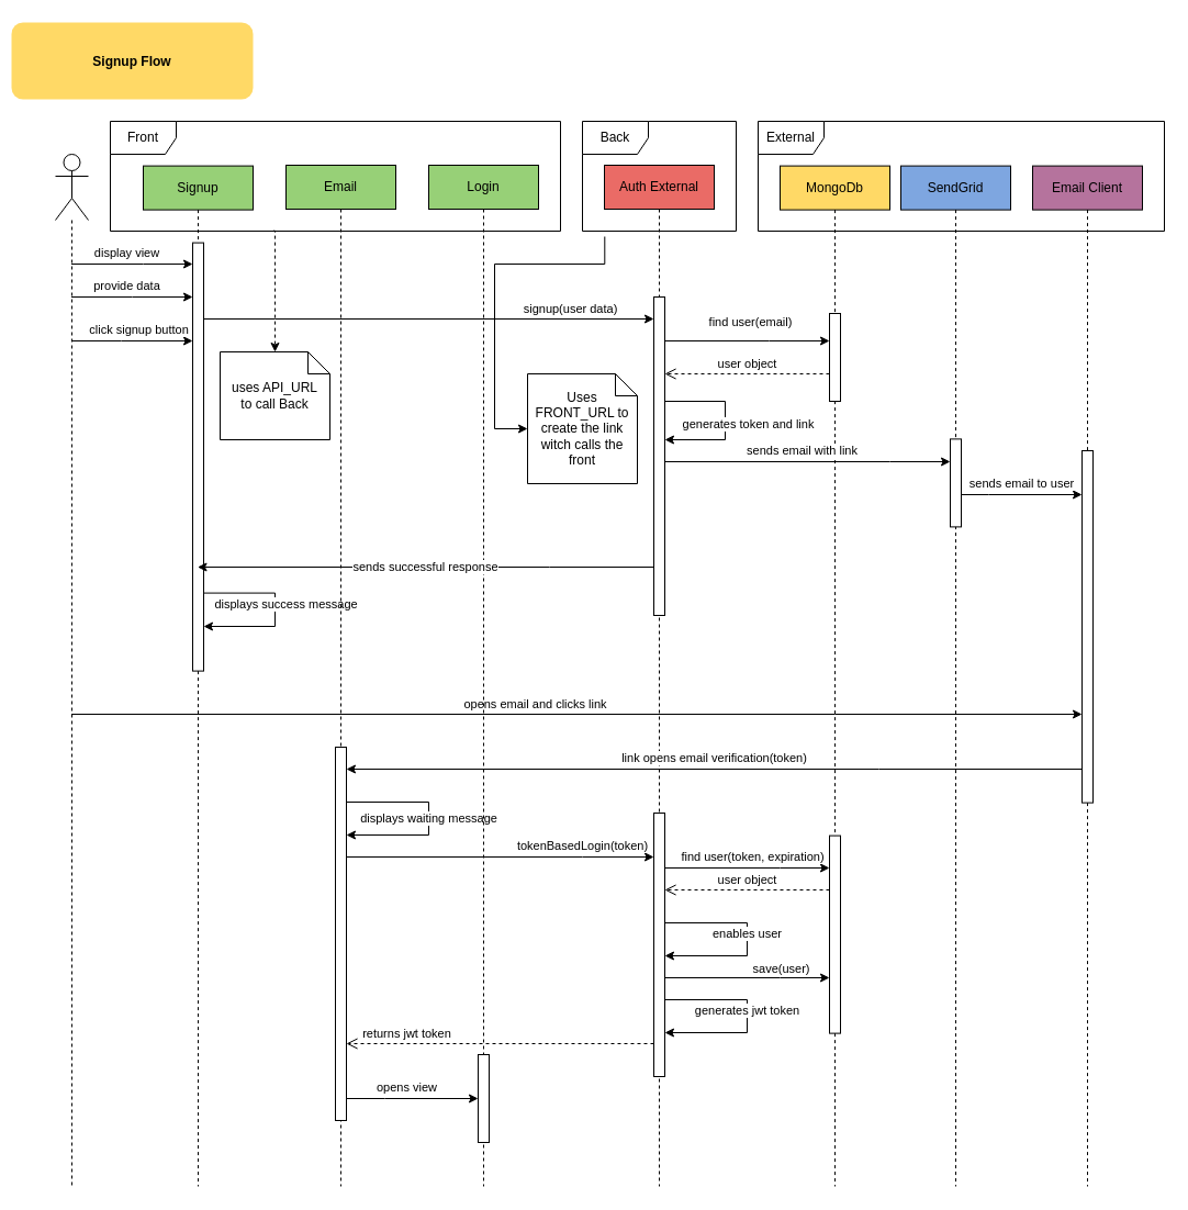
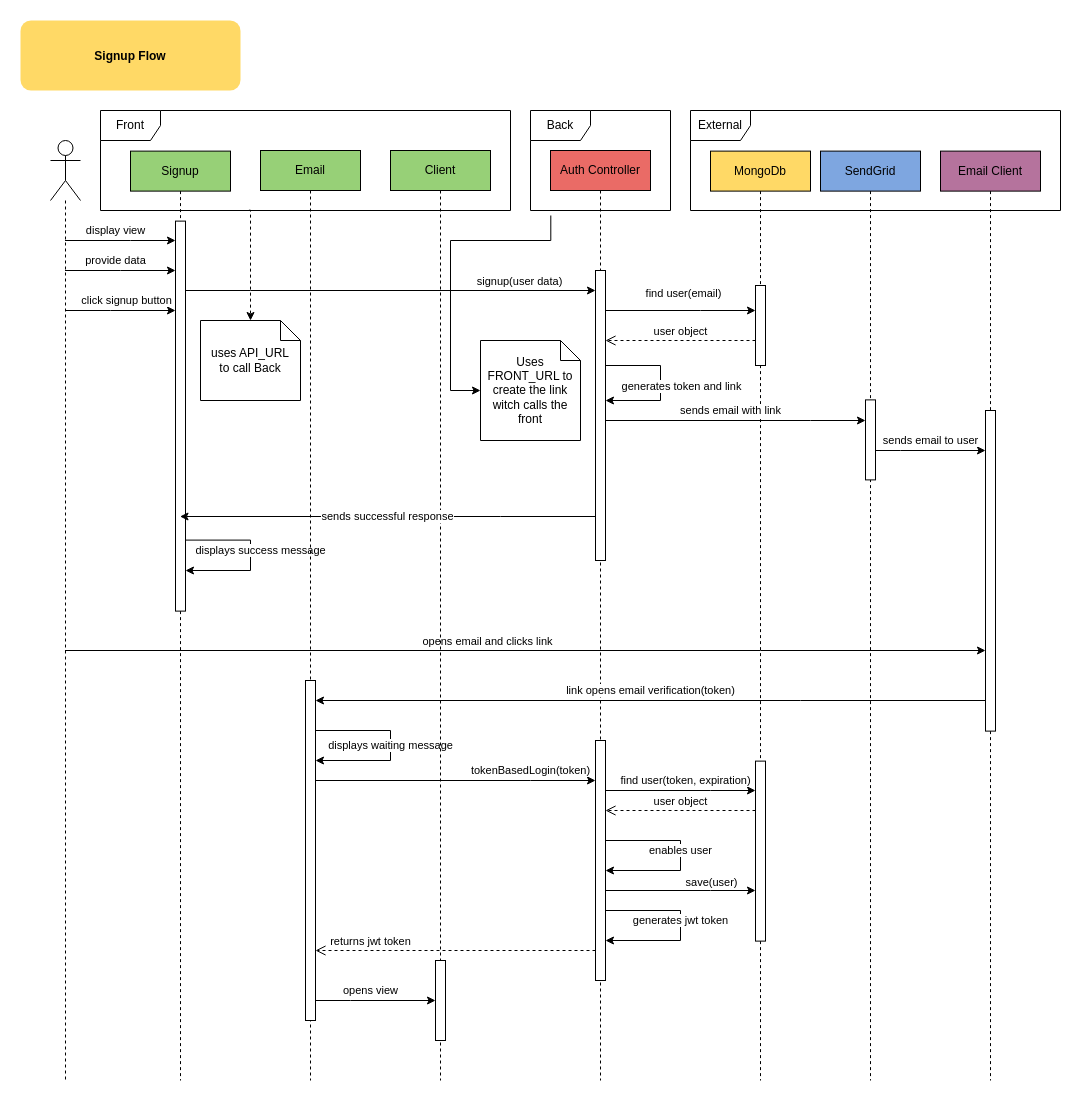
- <mxCell id="2" value="Signup Flow" style="rounded=1;fontStyle=1;fillColor=#FFD966;strokeColor=none" parent="1" vertex="1"><mxGeometry x="10" y="20" width="220" height="70" as="geometry" /></mxCell>
+ <mxCell id="2" value="Signup Flow" style="rounded=1;fontStyle=1;fillColor=#FFD966;strokeColor=none" parent="1" vertex="1"><mxGeometry x="20" y="20" width="220" height="70" as="geometry" /></mxCell>
- <mxCell id="15" value="&lt;div&gt;Login&lt;/div&gt;" style="shape=umlLifeline;perimeter=lifelinePerimeter;whiteSpace=wrap;html=1;container=1;dropTarget=0;collapsible=0;recursiveResize=0;outlineConnect=0;portConstraint=eastwest;newEdgeStyle={&quot;curved&quot;:0,&quot;rounded&quot;:0};fillColor=#97D077;" vertex="1" parent="1"><mxGeometry x="390" y="150" width="100" height="930" as="geometry" /></mxCell>
+ <mxCell id="15" value="&lt;div&gt;Client&lt;/div&gt;" style="shape=umlLifeline;perimeter=lifelinePerimeter;whiteSpace=wrap;html=1;container=1;dropTarget=0;collapsible=0;recursiveResize=0;outlineConnect=0;portConstraint=eastwest;newEdgeStyle={&quot;curved&quot;:0,&quot;rounded&quot;:0};fillColor=#97D077;" vertex="1" parent="1"><mxGeometry x="390" y="150" width="100" height="930" as="geometry" /></mxCell>
- <mxCell id="18" value="&lt;div&gt;Auth External&lt;/div&gt;" style="shape=umlLifeline;perimeter=lifelinePerimeter;whiteSpace=wrap;html=1;container=1;dropTarget=0;collapsible=0;recursiveResize=0;outlineConnect=0;portConstraint=eastwest;newEdgeStyle={&quot;curved&quot;:0,&quot;rounded&quot;:0};fillColor=#EA6B66;" vertex="1" parent="1"><mxGeometry x="550" y="150" width="100" height="930" as="geometry" /></mxCell>
+ <mxCell id="18" value="&lt;div&gt;Auth Controller&lt;/div&gt;" style="shape=umlLifeline;perimeter=lifelinePerimeter;whiteSpace=wrap;html=1;container=1;dropTarget=0;collapsible=0;recursiveResize=0;outlineConnect=0;portConstraint=eastwest;newEdgeStyle={&quot;curved&quot;:0,&quot;rounded&quot;:0};fillColor=#EA6B66;" vertex="1" parent="1"><mxGeometry x="550" y="150" width="100" height="930" as="geometry" /></mxCell>
